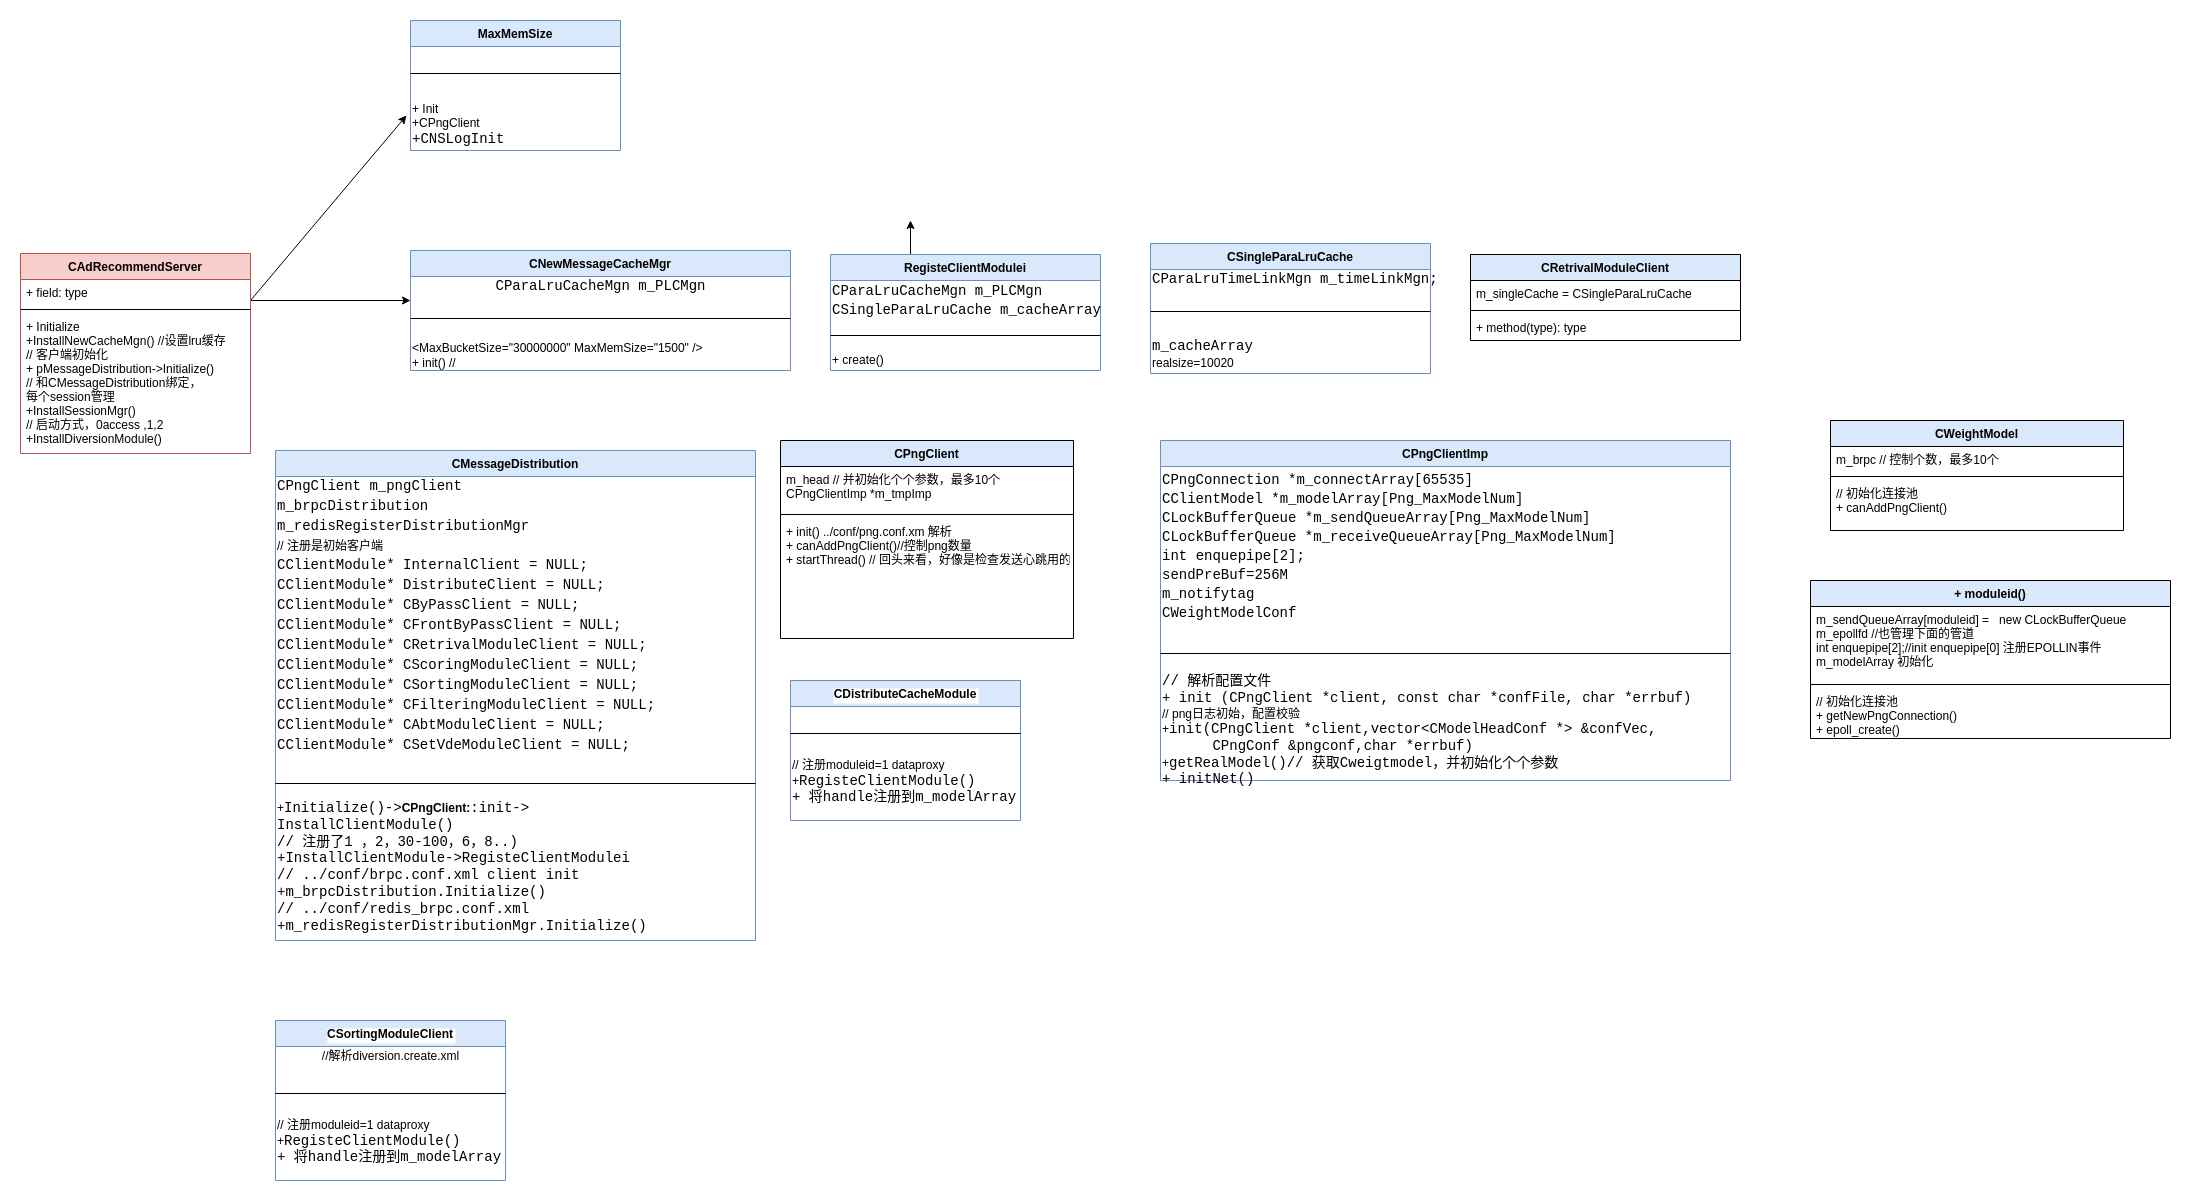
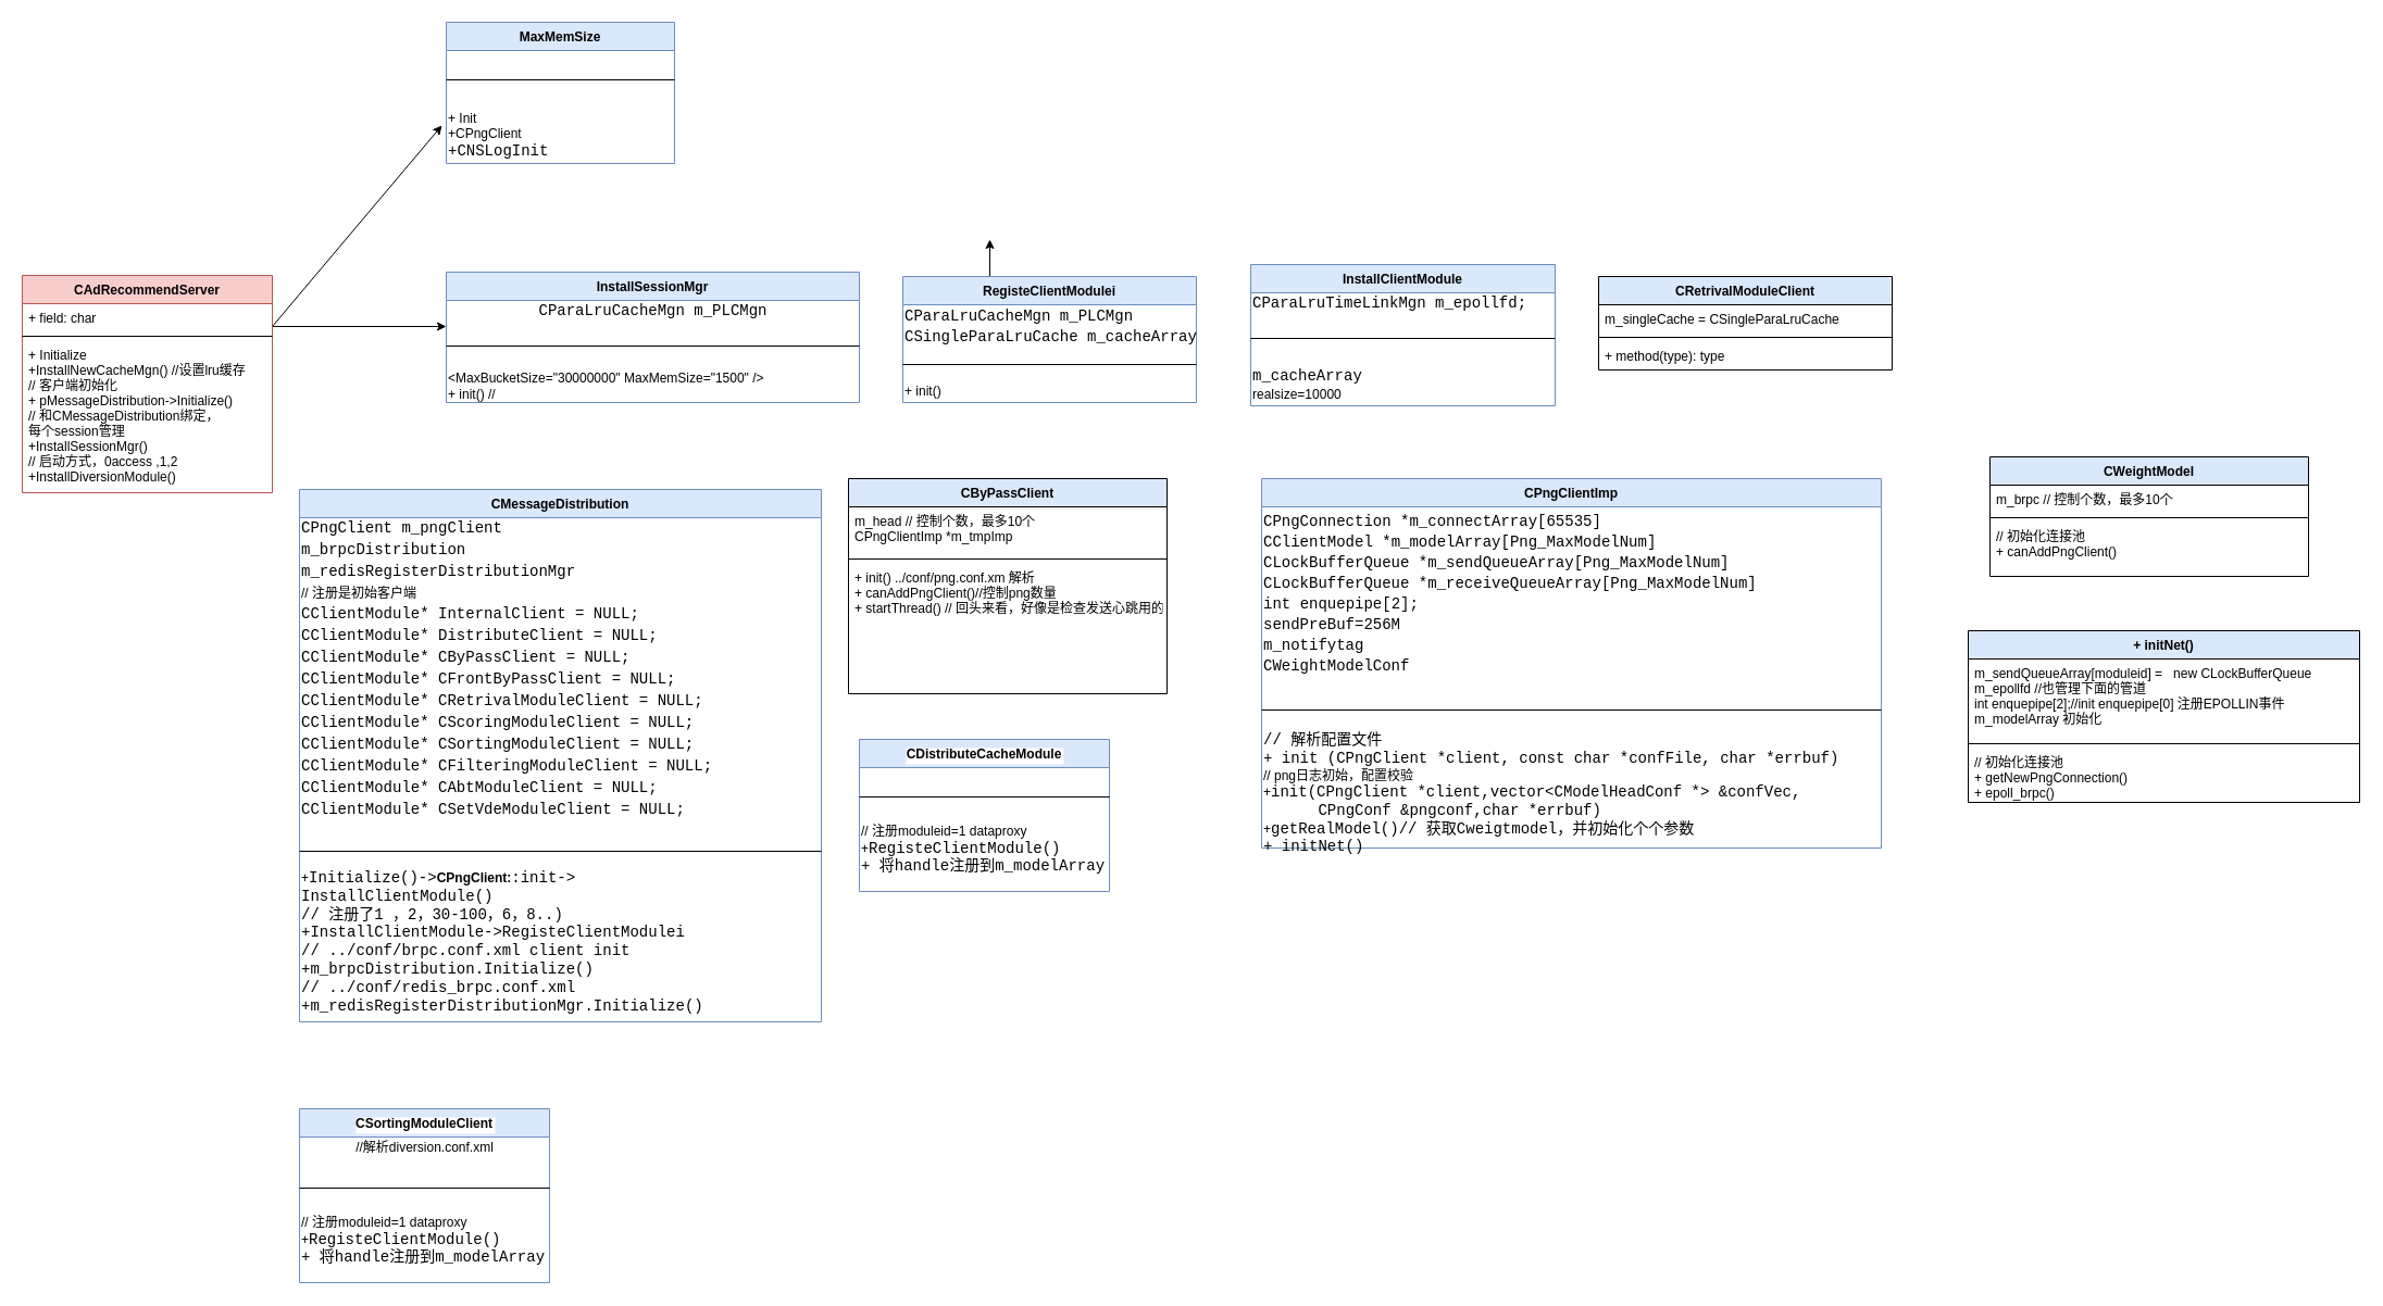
- <mxCell id="27" value="CSingleParaLruCache" style="swimlane;fontStyle=1;align=center;verticalAlign=top;childLayout=stackLayout;horizontal=1;startSize=26;horizontalStack=0;resizeParent=1;resizeParentMax=0;resizeLast=0;collapsible=1;marginBottom=0;fillColor=#dae8fc;strokeColor=#6c8ebf;" parent="1" vertex="1"><mxGeometry x="1150" y="243" width="280" height="130" as="geometry" /></mxCell>
+ <mxCell id="27" value="InstallClientModule" style="swimlane;fontStyle=1;align=center;verticalAlign=top;childLayout=stackLayout;horizontal=1;startSize=26;horizontalStack=0;resizeParent=1;resizeParentMax=0;resizeLast=0;collapsible=1;marginBottom=0;fillColor=#dae8fc;strokeColor=#6c8ebf;" parent="1" vertex="1"><mxGeometry x="1150" y="243" width="280" height="130" as="geometry" /></mxCell>
- <mxCell id="16" value="CNewMessageCacheMgr" style="swimlane;fontStyle=1;align=center;verticalAlign=top;childLayout=stackLayout;horizontal=1;startSize=26;horizontalStack=0;resizeParent=1;resizeParentMax=0;resizeLast=0;collapsible=1;marginBottom=0;fillColor=#dae8fc;strokeColor=#6c8ebf;" parent="1" vertex="1"><mxGeometry x="410" y="250" width="380" height="120" as="geometry" /></mxCell>
+ <mxCell id="16" value="InstallSessionMgr" style="swimlane;fontStyle=1;align=center;verticalAlign=top;childLayout=stackLayout;horizontal=1;startSize=26;horizontalStack=0;resizeParent=1;resizeParentMax=0;resizeLast=0;collapsible=1;marginBottom=0;fillColor=#dae8fc;strokeColor=#6c8ebf;" parent="1" vertex="1"><mxGeometry x="410" y="250" width="380" height="120" as="geometry" /></mxCell>
- <mxCell id="28" value="&lt;div style=&quot;font-family: &amp;quot;consolas&amp;quot; , &amp;quot;courier new&amp;quot; , monospace ; font-size: 14px ; line-height: 19px&quot;&gt;&lt;div style=&quot;font-family: consolas, &amp;quot;courier new&amp;quot;, monospace; line-height: 19px;&quot;&gt;&lt;span style=&quot;&quot;&gt;CParaLruTimeLinkMgn&lt;/span&gt;&amp;nbsp;&lt;span style=&quot;&quot;&gt;m_timeLinkMgn&lt;/span&gt;;&lt;/div&gt;&lt;/div&gt;" style="text;html=1;align=left;verticalAlign=middle;resizable=0;points=[];autosize=1;labelBackgroundColor=none;" parent="27" vertex="1"><mxGeometry y="26" width="280" height="20" as="geometry" /></mxCell>
+ <mxCell id="28" value="&lt;div style=&quot;font-family: &amp;quot;consolas&amp;quot; , &amp;quot;courier new&amp;quot; , monospace ; font-size: 14px ; line-height: 19px&quot;&gt;&lt;div style=&quot;font-family: consolas, &amp;quot;courier new&amp;quot;, monospace; line-height: 19px;&quot;&gt;&lt;span style=&quot;&quot;&gt;CParaLruTimeLinkMgn&lt;/span&gt;&amp;nbsp;&lt;span style=&quot;&quot;&gt;m_epollfd&lt;/span&gt;;&lt;/div&gt;&lt;/div&gt;" style="text;html=1;align=left;verticalAlign=middle;resizable=0;points=[];autosize=1;labelBackgroundColor=none;" parent="27" vertex="1"><mxGeometry y="26" width="280" height="20" as="geometry" /></mxCell>
- <mxCell id="36" value="+ field: type" style="text;strokeColor=none;fillColor=none;align=left;verticalAlign=top;spacingLeft=4;spacingRight=4;overflow=hidden;rotatable=0;points=[[0,0.5],[1,0.5]];portConstraint=eastwest;" vertex="1" parent="35"><mxGeometry y="26" width="230" height="26" as="geometry" /></mxCell>
+ <mxCell id="36" value="+ field: char" style="text;strokeColor=none;fillColor=none;align=left;verticalAlign=top;spacingLeft=4;spacingRight=4;overflow=hidden;rotatable=0;points=[[0,0.5],[1,0.5]];portConstraint=eastwest;" vertex="1" parent="35"><mxGeometry y="26" width="230" height="26" as="geometry" /></mxCell>
- <mxCell id="30" value="&lt;div style=&quot;font-family: consolas, &amp;quot;courier new&amp;quot;, monospace; font-size: 14px; line-height: 19px;&quot;&gt;&lt;span style=&quot;&quot;&gt;m_cacheArray&lt;/span&gt;&lt;/div&gt;&lt;span&gt;realsize=10020&lt;br&gt;&lt;/span&gt;" style="text;html=1;align=left;verticalAlign=middle;resizable=0;points=[];autosize=1;labelPosition=center;verticalLabelPosition=middle;labelBackgroundColor=none;" parent="27" vertex="1"><mxGeometry y="90" width="280" height="40" as="geometry" /></mxCell>
+ <mxCell id="30" value="&lt;div style=&quot;font-family: consolas, &amp;quot;courier new&amp;quot;, monospace; font-size: 14px; line-height: 19px;&quot;&gt;&lt;span style=&quot;&quot;&gt;m_cacheArray&lt;/span&gt;&lt;/div&gt;&lt;span&gt;realsize=10000&lt;br&gt;&lt;/span&gt;" style="text;html=1;align=left;verticalAlign=middle;resizable=0;points=[];autosize=1;labelPosition=center;verticalLabelPosition=middle;labelBackgroundColor=none;" parent="27" vertex="1"><mxGeometry y="90" width="280" height="40" as="geometry" /></mxCell>
- <mxCell id="26" value="&lt;span&gt;+ create()&lt;br&gt;&lt;/span&gt;" style="text;html=1;align=left;verticalAlign=middle;resizable=0;points=[];autosize=1;fontColor=#000000;labelPosition=center;verticalLabelPosition=middle;labelBackgroundColor=none;" parent="23" vertex="1"><mxGeometry y="96" width="270" height="20" as="geometry" /></mxCell>
+ <mxCell id="26" value="&lt;span&gt;+ init()&lt;br&gt;&lt;/span&gt;" style="text;html=1;align=left;verticalAlign=middle;resizable=0;points=[];autosize=1;fontColor=#000000;labelPosition=center;verticalLabelPosition=middle;labelBackgroundColor=none;" parent="23" vertex="1"><mxGeometry y="96" width="270" height="20" as="geometry" /></mxCell>
- <mxCell id="39" value="CPngClient" style="swimlane;fontStyle=1;align=center;verticalAlign=top;childLayout=stackLayout;horizontal=1;startSize=26;horizontalStack=0;resizeParent=1;resizeParentMax=0;resizeLast=0;collapsible=1;marginBottom=0;fillColor=#DAE8FC;" vertex="1" parent="1"><mxGeometry x="780" y="440" width="293" height="198" as="geometry" /></mxCell>
+ <mxCell id="39" value="CByPassClient" style="swimlane;fontStyle=1;align=center;verticalAlign=top;childLayout=stackLayout;horizontal=1;startSize=26;horizontalStack=0;resizeParent=1;resizeParentMax=0;resizeLast=0;collapsible=1;marginBottom=0;fillColor=#DAE8FC;" vertex="1" parent="1"><mxGeometry x="780" y="440" width="293" height="198" as="geometry" /></mxCell>
- <mxCell id="40" value="m_head // 并初始化个个参数，最多10个&#10;CPngClientImp *m_tmpImp" style="text;strokeColor=none;fillColor=none;align=left;verticalAlign=top;spacingLeft=4;spacingRight=4;overflow=hidden;rotatable=0;points=[[0,0.5],[1,0.5]];portConstraint=eastwest;" vertex="1" parent="39"><mxGeometry y="26" width="293" height="44" as="geometry" /></mxCell>
+ <mxCell id="40" value="m_head // 控制个数，最多10个&#10;CPngClientImp *m_tmpImp" style="text;strokeColor=none;fillColor=none;align=left;verticalAlign=top;spacingLeft=4;spacingRight=4;overflow=hidden;rotatable=0;points=[[0,0.5],[1,0.5]];portConstraint=eastwest;" vertex="1" parent="39"><mxGeometry y="26" width="293" height="44" as="geometry" /></mxCell>
- <mxCell id="47" value="+ moduleid()" style="swimlane;fontStyle=1;align=center;verticalAlign=top;childLayout=stackLayout;horizontal=1;startSize=26;horizontalStack=0;resizeParent=1;resizeParentMax=0;resizeLast=0;collapsible=1;marginBottom=0;fillColor=#DAE8FC;" vertex="1" parent="1"><mxGeometry x="1810" y="580" width="360" height="158" as="geometry" /></mxCell>
+ <mxCell id="47" value="+ initNet()" style="swimlane;fontStyle=1;align=center;verticalAlign=top;childLayout=stackLayout;horizontal=1;startSize=26;horizontalStack=0;resizeParent=1;resizeParentMax=0;resizeLast=0;collapsible=1;marginBottom=0;fillColor=#DAE8FC;" vertex="1" parent="1"><mxGeometry x="1810" y="580" width="360" height="158" as="geometry" /></mxCell>
- <mxCell id="50" value="// 初始化连接池&#10;+ getNewPngConnection()&#10;+ epoll_create()" style="text;strokeColor=none;fillColor=none;align=left;verticalAlign=top;spacingLeft=4;spacingRight=4;overflow=hidden;rotatable=0;points=[[0,0.5],[1,0.5]];portConstraint=eastwest;" vertex="1" parent="47"><mxGeometry y="108" width="360" height="50" as="geometry" /></mxCell>
+ <mxCell id="50" value="// 初始化连接池&#10;+ getNewPngConnection()&#10;+ epoll_brpc()" style="text;strokeColor=none;fillColor=none;align=left;verticalAlign=top;spacingLeft=4;spacingRight=4;overflow=hidden;rotatable=0;points=[[0,0.5],[1,0.5]];portConstraint=eastwest;" vertex="1" parent="47"><mxGeometry y="108" width="360" height="50" as="geometry" /></mxCell>
- <mxCell id="53" value="//解析diversion.create.xml" style="text;html=1;align=center;verticalAlign=middle;resizable=0;points=[];autosize=1;fontColor=#000000;" vertex="1" parent="52"><mxGeometry y="26" width="230" height="20" as="geometry" /></mxCell>
+ <mxCell id="53" value="//解析diversion.conf.xml" style="text;html=1;align=center;verticalAlign=middle;resizable=0;points=[];autosize=1;fontColor=#000000;" vertex="1" parent="52"><mxGeometry y="26" width="230" height="20" as="geometry" /></mxCell>
